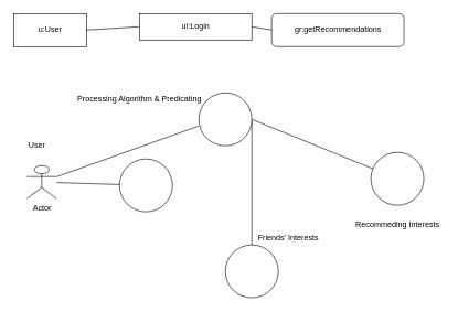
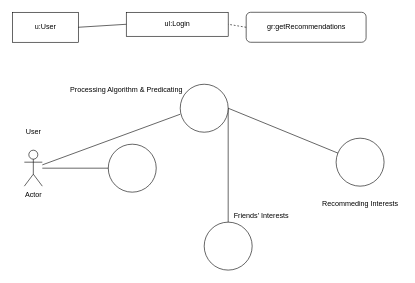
- <mxCell id="5" value="" style="endArrow=none;html=1;entryX=1;entryY=0.5;entryDx=0;entryDy=0;exitX=0;exitY=0.5;exitDx=0;exitDy=0;" parent="1" source="4" target="2" edge="1"><mxGeometry width="50" height="50" relative="1" as="geometry"><mxPoint x="310" y="210" as="sourcePoint" /><mxPoint x="360" y="160" as="targetPoint" /></mxGeometry></mxCell>
+ <mxCell id="5" value="" style="endArrow=none;html=1;entryX=1;entryY=0.5;entryDx=0;entryDy=0;exitX=0;exitY=0.5;exitDx=0;exitDy=0;dashed=1;" parent="1" source="4" target="2" edge="1"><mxGeometry width="50" height="50" relative="1" as="geometry"><mxPoint x="310" y="210" as="sourcePoint" /><mxPoint x="360" y="160" as="targetPoint" /></mxGeometry></mxCell>
- <mxCell id="7" value="Actor" style="shape=umlActor;verticalLabelPosition=bottom;verticalAlign=top;html=1;outlineConnect=0;" parent="1" vertex="1"><mxGeometry x="40" y="250" width="45" height="50" as="geometry" /></mxCell>
+ <mxCell id="7" value="Actor" style="shape=umlActor;verticalLabelPosition=bottom;verticalAlign=top;html=1;outlineConnect=0;" parent="1" vertex="1"><mxGeometry x="40" y="250" width="30" height="60" as="geometry" /></mxCell>
